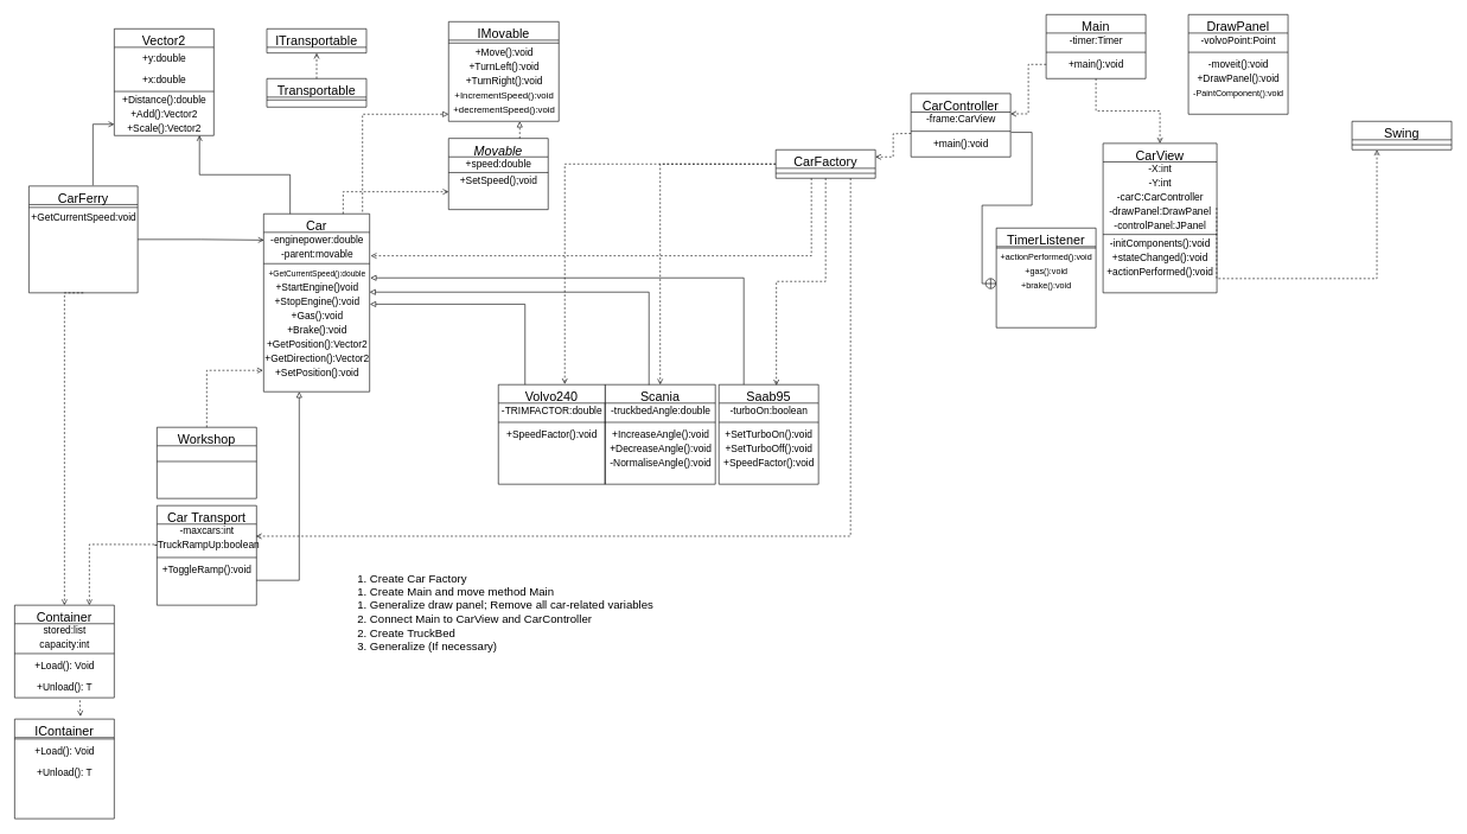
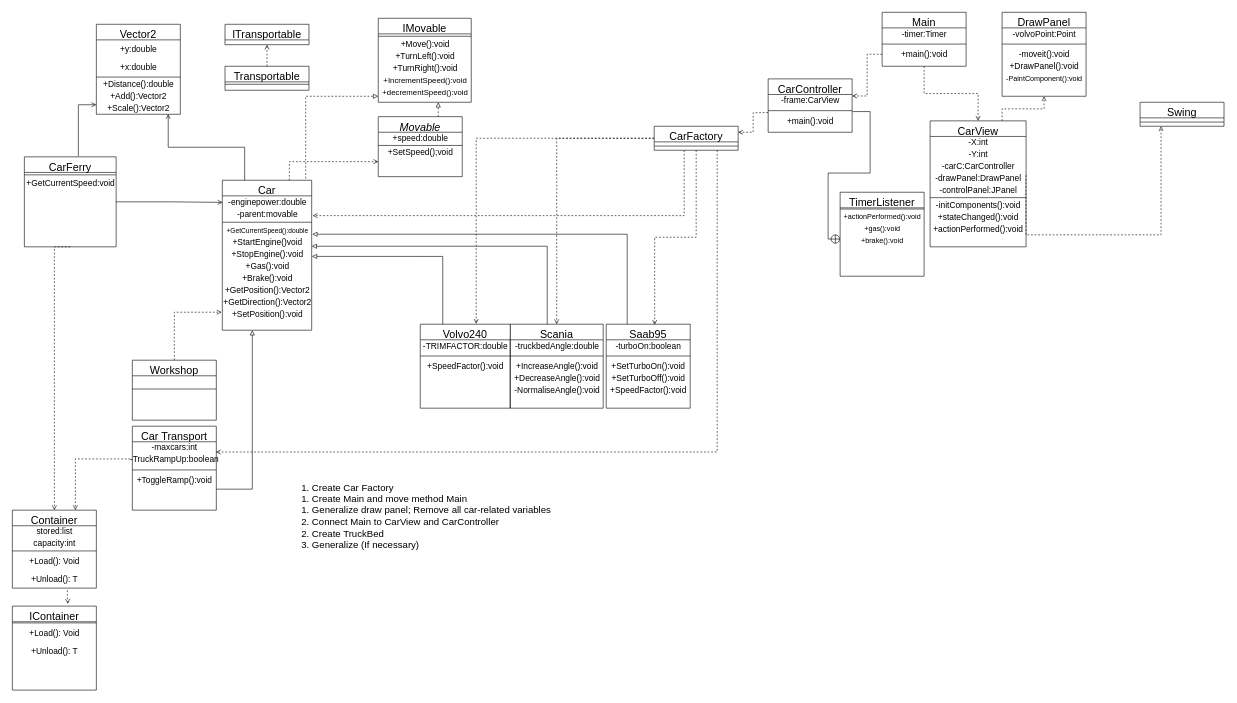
+ <mxCell id="86" style="edgeStyle=elbowEdgeStyle;rounded=0;orthogonalLoop=1;jettySize=auto;elbow=vertical;html=1;entryX=0.5;entryY=1;entryDx=0;entryDy=0;shadow=0;dashed=1;startArrow=none;startFill=0;endArrow=open;endFill=0;strokeWidth=1;fontSize=14;exitX=0.75;exitY=0;exitDx=0;exitDy=0;" parent="1" source="76" target="87" edge="1"><mxGeometry relative="1" as="geometry"><mxPoint x="1510" y="281" as="sourcePoint" /></mxGeometry></mxCell>
